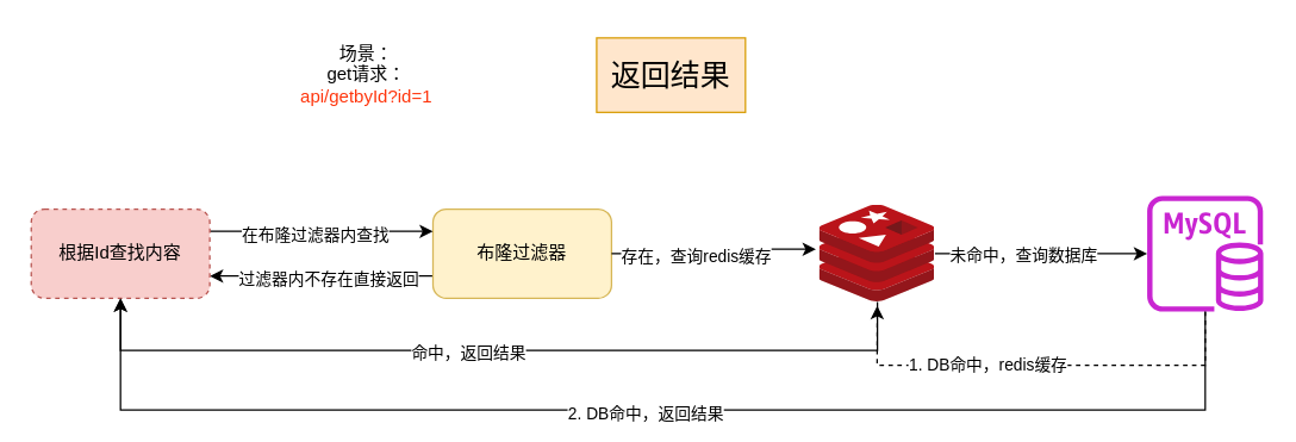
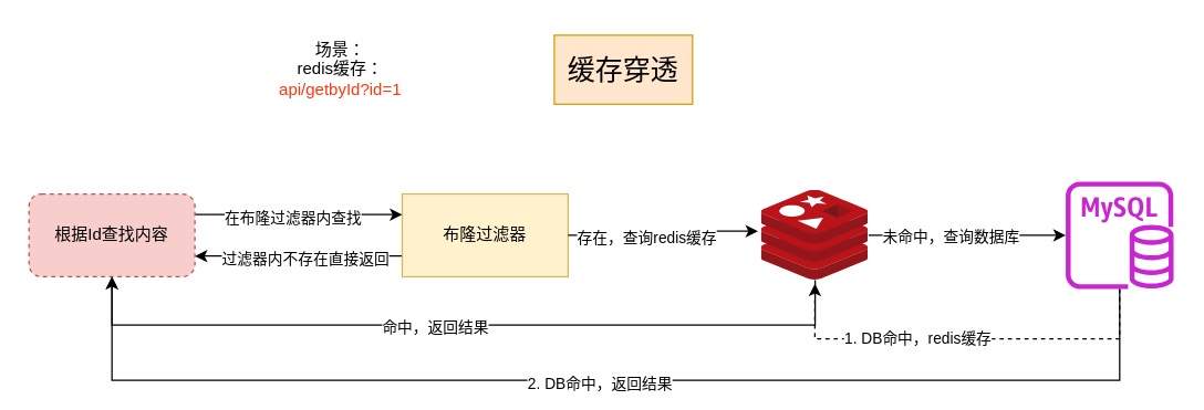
- <mxCell id="6" value="场景：&lt;div&gt;get请求：&lt;div&gt;&lt;font style=&quot;color: rgb(255, 53, 12);&quot;&gt;api/getbyId?id=1&lt;/font&gt;&lt;/div&gt;&lt;/div&gt;" style="text;html=1;align=center;verticalAlign=middle;resizable=0;points=[];autosize=1;strokeColor=none;fillColor=none;" vertex="1" parent="1"><mxGeometry x="190" y="20" width="110" height="60" as="geometry" /></mxCell>
+ <mxCell id="6" value="场景：&lt;div&gt;redis缓存：&lt;div&gt;&lt;font style=&quot;color: rgb(255, 53, 12);&quot;&gt;api/getbyId?id=1&lt;/font&gt;&lt;/div&gt;&lt;/div&gt;" style="text;html=1;align=center;verticalAlign=middle;resizable=0;points=[];autosize=1;strokeColor=none;fillColor=none;" vertex="1" parent="1"><mxGeometry x="190" y="20" width="110" height="60" as="geometry" /></mxCell>
- <mxCell id="5" value="返回结果" style="text;html=1;align=center;verticalAlign=middle;whiteSpace=wrap;rounded=0;fontSize=20;fillColor=#ffe6cc;strokeColor=#d79b00;" vertex="1" parent="1"><mxGeometry x="400" y="25" width="100" height="50" as="geometry" /></mxCell>
+ <mxCell id="5" value="缓存穿透" style="text;html=1;align=center;verticalAlign=middle;whiteSpace=wrap;rounded=0;fontSize=20;fillColor=#ffe6cc;strokeColor=#d79b00;" vertex="1" parent="1"><mxGeometry x="400" y="25" width="100" height="50" as="geometry" /></mxCell>
- <mxCell id="4" value="布隆过滤器" style="rounded=1;whiteSpace=wrap;html=1;fillColor=#fff2cc;strokeColor=#d6b656;" vertex="1" parent="1"><mxGeometry x="290" y="140" width="120" height="60" as="geometry" /></mxCell>
+ <mxCell id="4" value="布隆过滤器" style="whiteSpace=wrap;html=1;fillColor=#fff2cc;strokeColor=#d6b656;rounded=0;" vertex="1" parent="1"><mxGeometry x="290" y="140" width="120" height="60" as="geometry" /></mxCell>
